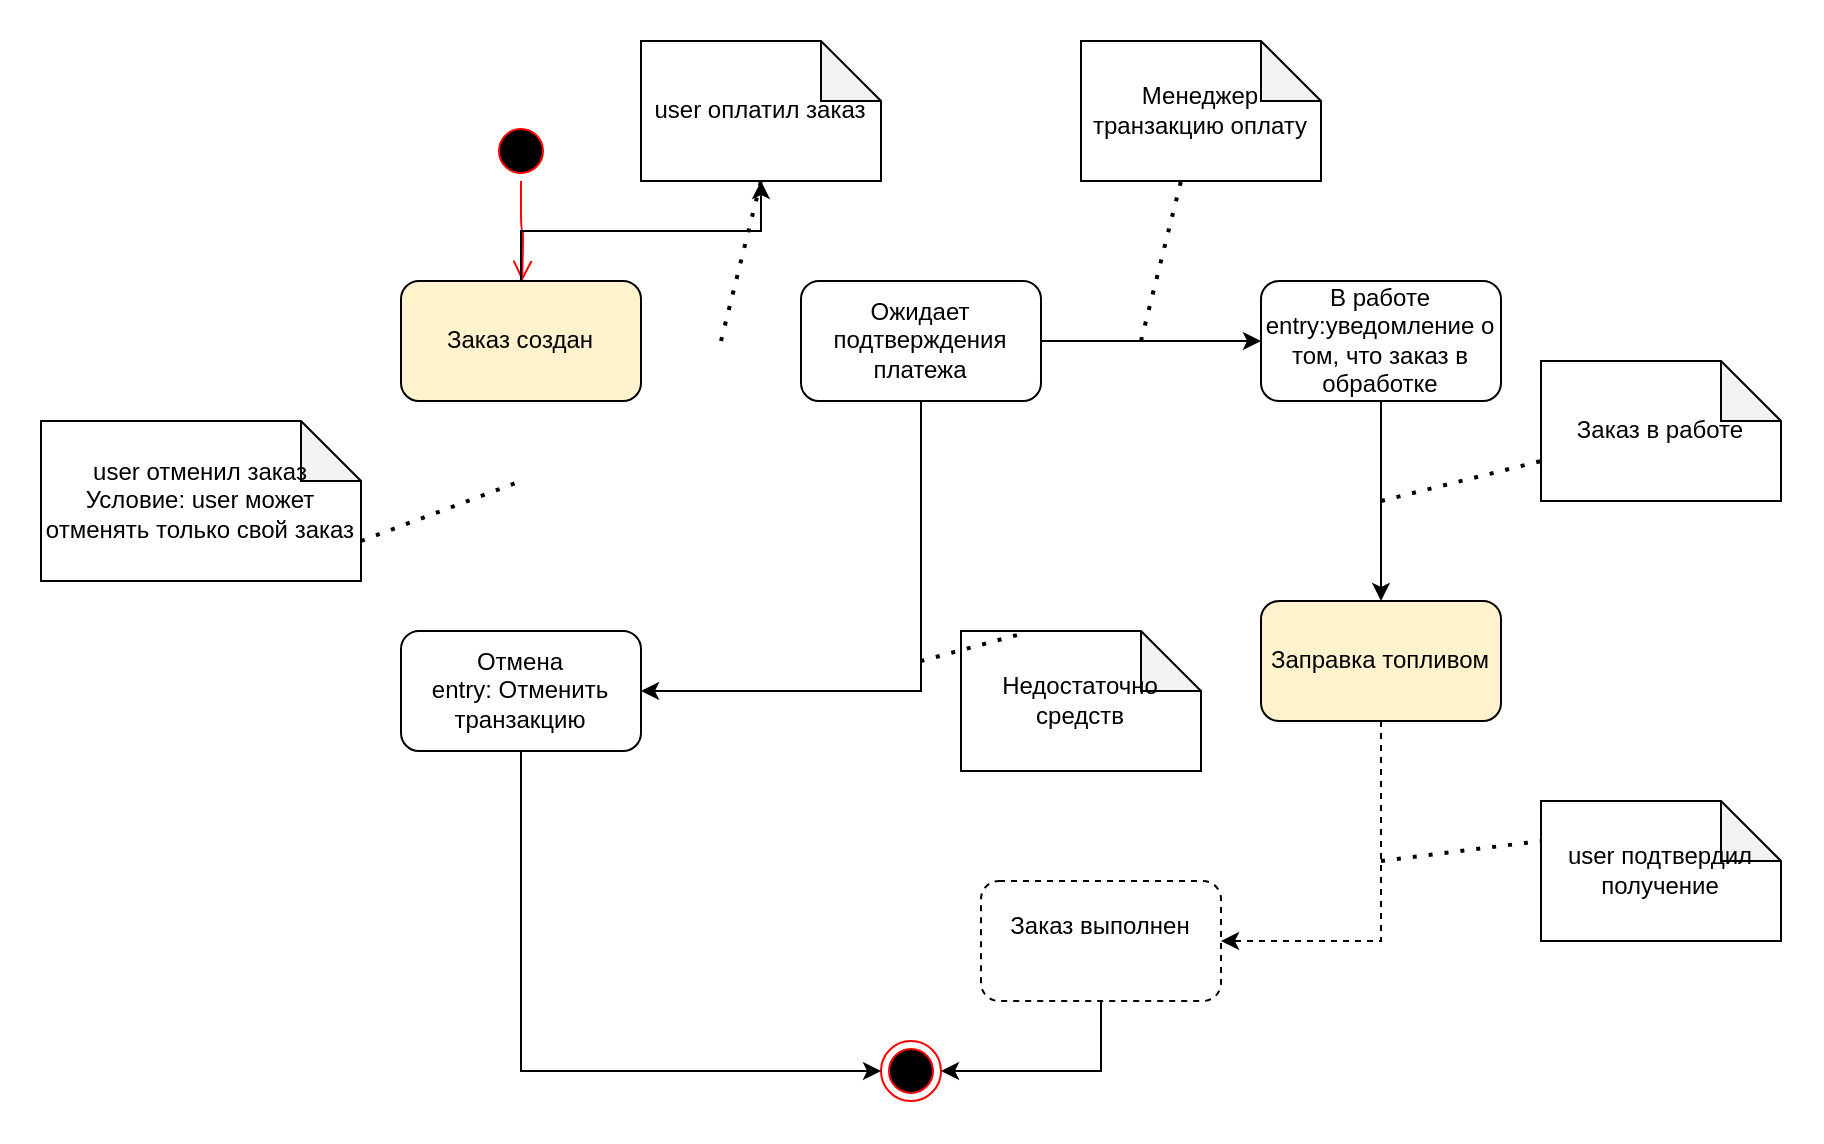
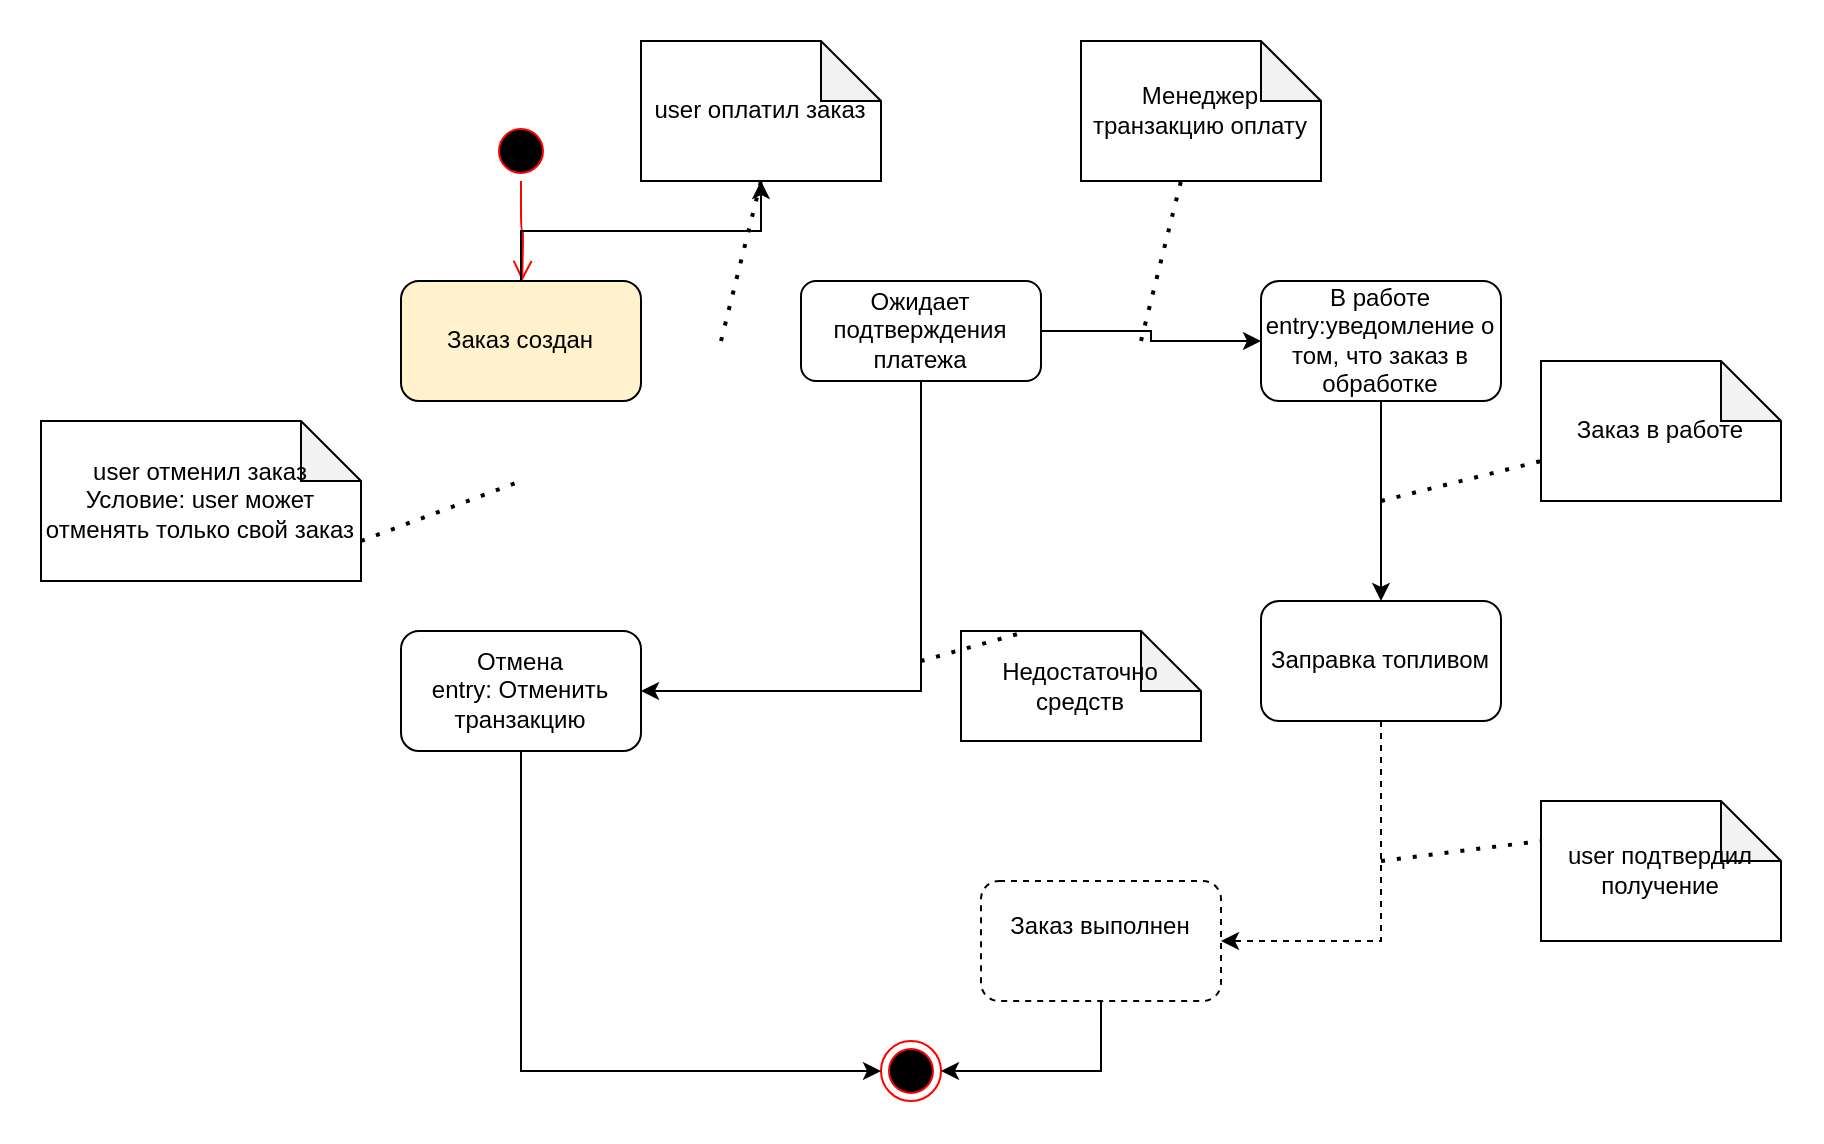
- <mxCell id="9" value="Ожидает подтверждения платежа" style="rounded=1;whiteSpace=wrap;html=1;" vertex="1" parent="1"><mxGeometry x="400" y="140" width="120" height="60" as="geometry" /></mxCell>
+ <mxCell id="9" value="Ожидает подтверждения платежа" style="rounded=1;whiteSpace=wrap;html=1;" vertex="1" parent="1"><mxGeometry x="400" y="140" width="120" height="50" as="geometry" /></mxCell>
- <mxCell id="15" value="Заправка топливом" style="rounded=1;whiteSpace=wrap;html=1;fillColor=#fff2cc;" vertex="1" parent="1"><mxGeometry x="630" y="300" width="120" height="60" as="geometry" /></mxCell>
+ <mxCell id="15" value="Заправка топливом" style="rounded=1;whiteSpace=wrap;html=1;" vertex="1" parent="1"><mxGeometry x="630" y="300" width="120" height="60" as="geometry" /></mxCell>
- <mxCell id="24" value="Недостаточно средств" style="shape=note;whiteSpace=wrap;html=1;backgroundOutline=1;darkOpacity=0.05;" vertex="1" parent="1"><mxGeometry x="480" y="315" width="120" height="70" as="geometry" /></mxCell>
+ <mxCell id="24" value="Недостаточно средств" style="shape=note;whiteSpace=wrap;html=1;backgroundOutline=1;darkOpacity=0.05;" vertex="1" parent="1"><mxGeometry x="480" y="315" width="120" height="55" as="geometry" /></mxCell>
